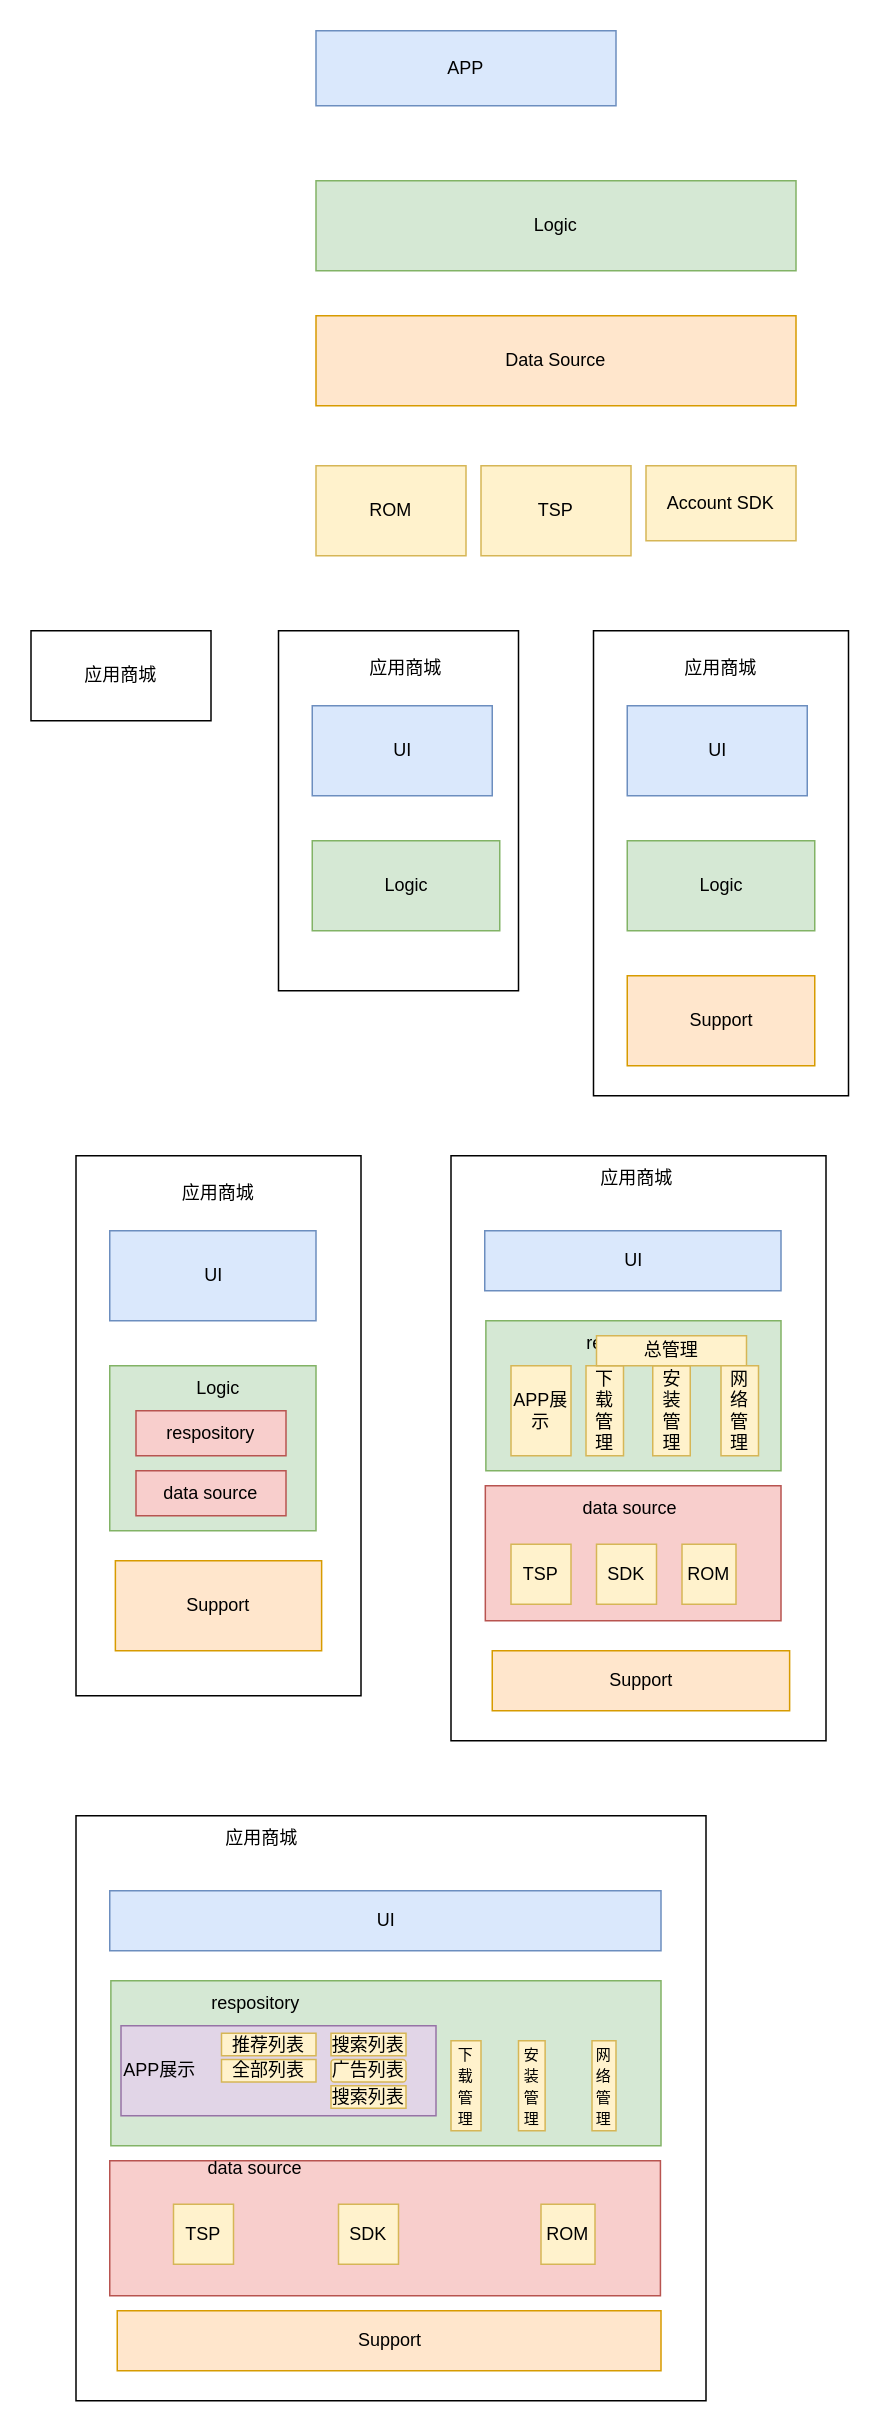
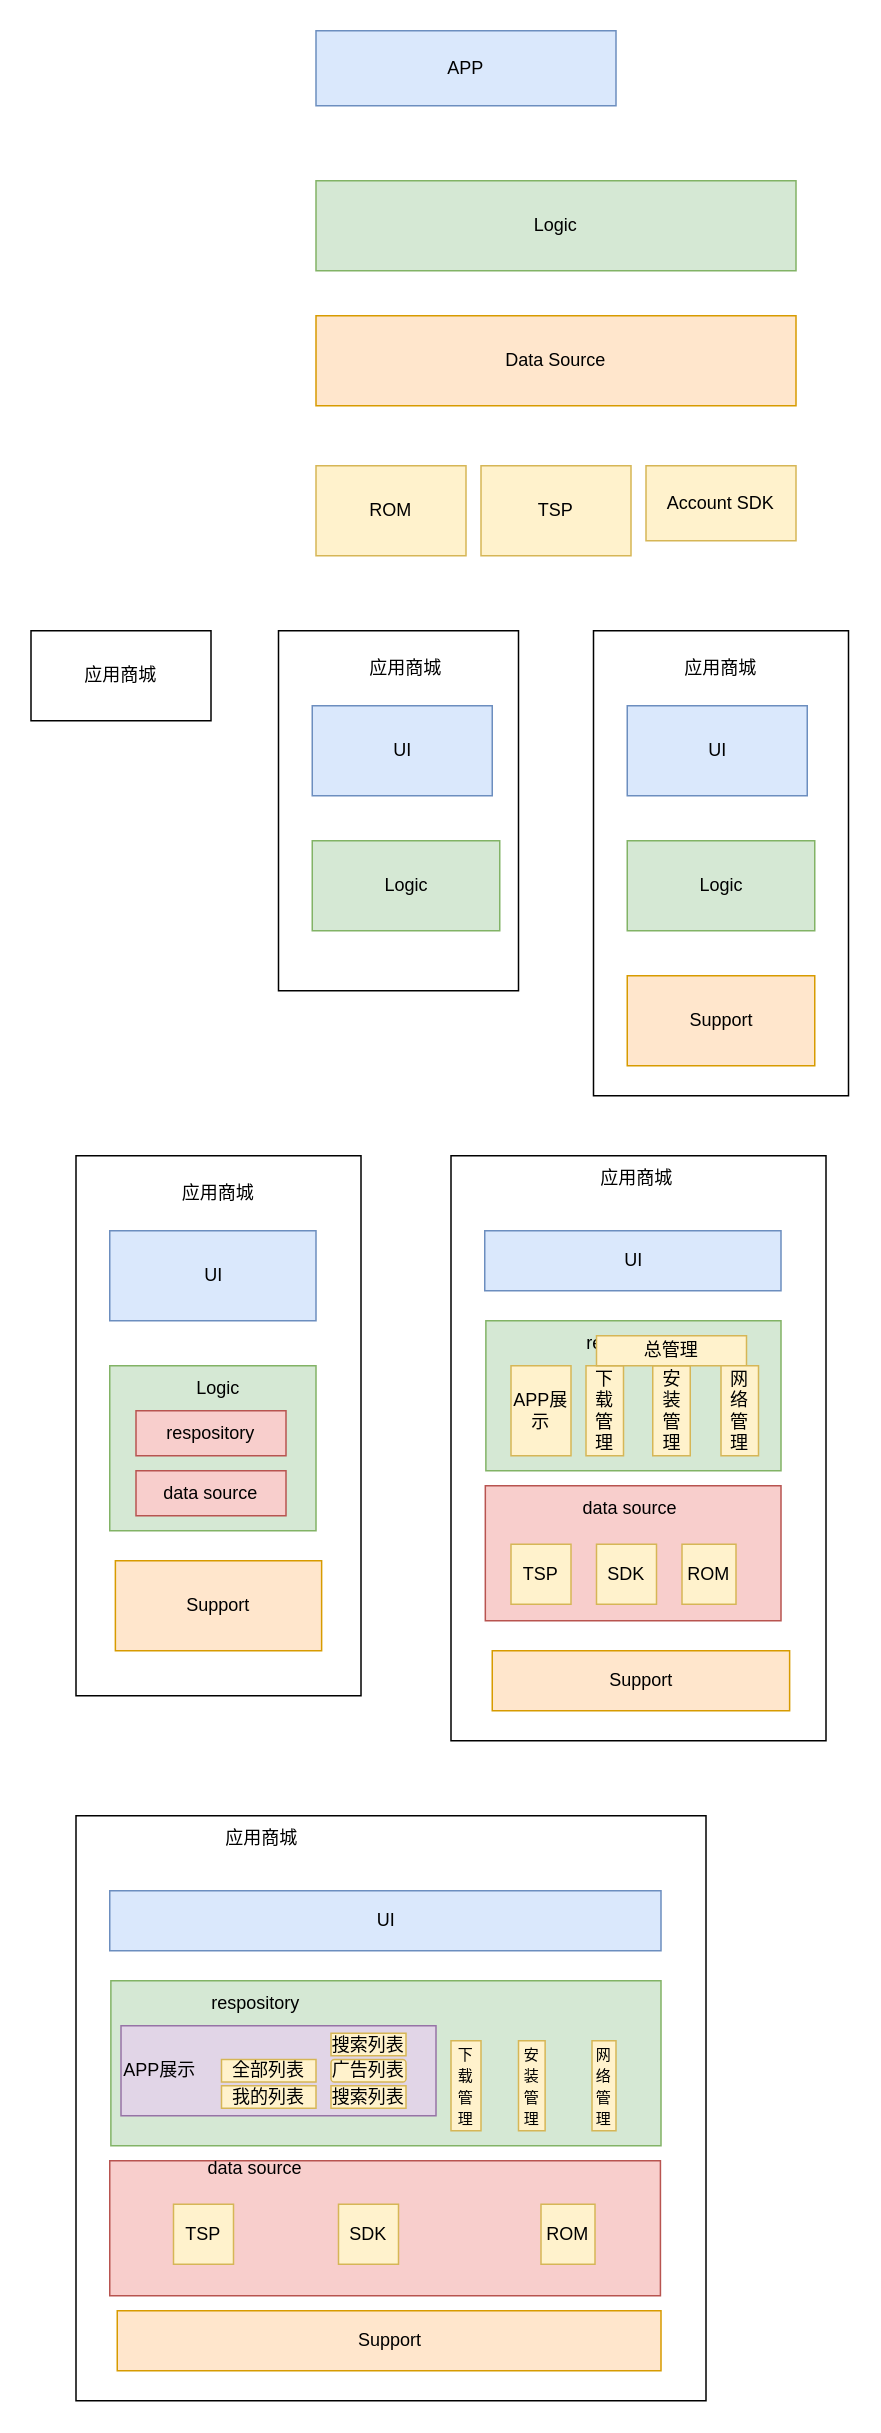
- <mxCell id="57" value="推荐列表" style="rounded=0;whiteSpace=wrap;html=1;fillColor=#fff2cc;strokeColor=#d6b656;" vertex="1" parent="1"><mxGeometry x="147" y="1355" width="63" height="15" as="geometry" /></mxCell>
+ <mxCell id="59" value="我的列表" style="rounded=0;whiteSpace=wrap;html=1;fillColor=#fff2cc;strokeColor=#d6b656;" vertex="1" parent="1"><mxGeometry x="147" y="1390" width="63" height="15" as="geometry" /></mxCell>
